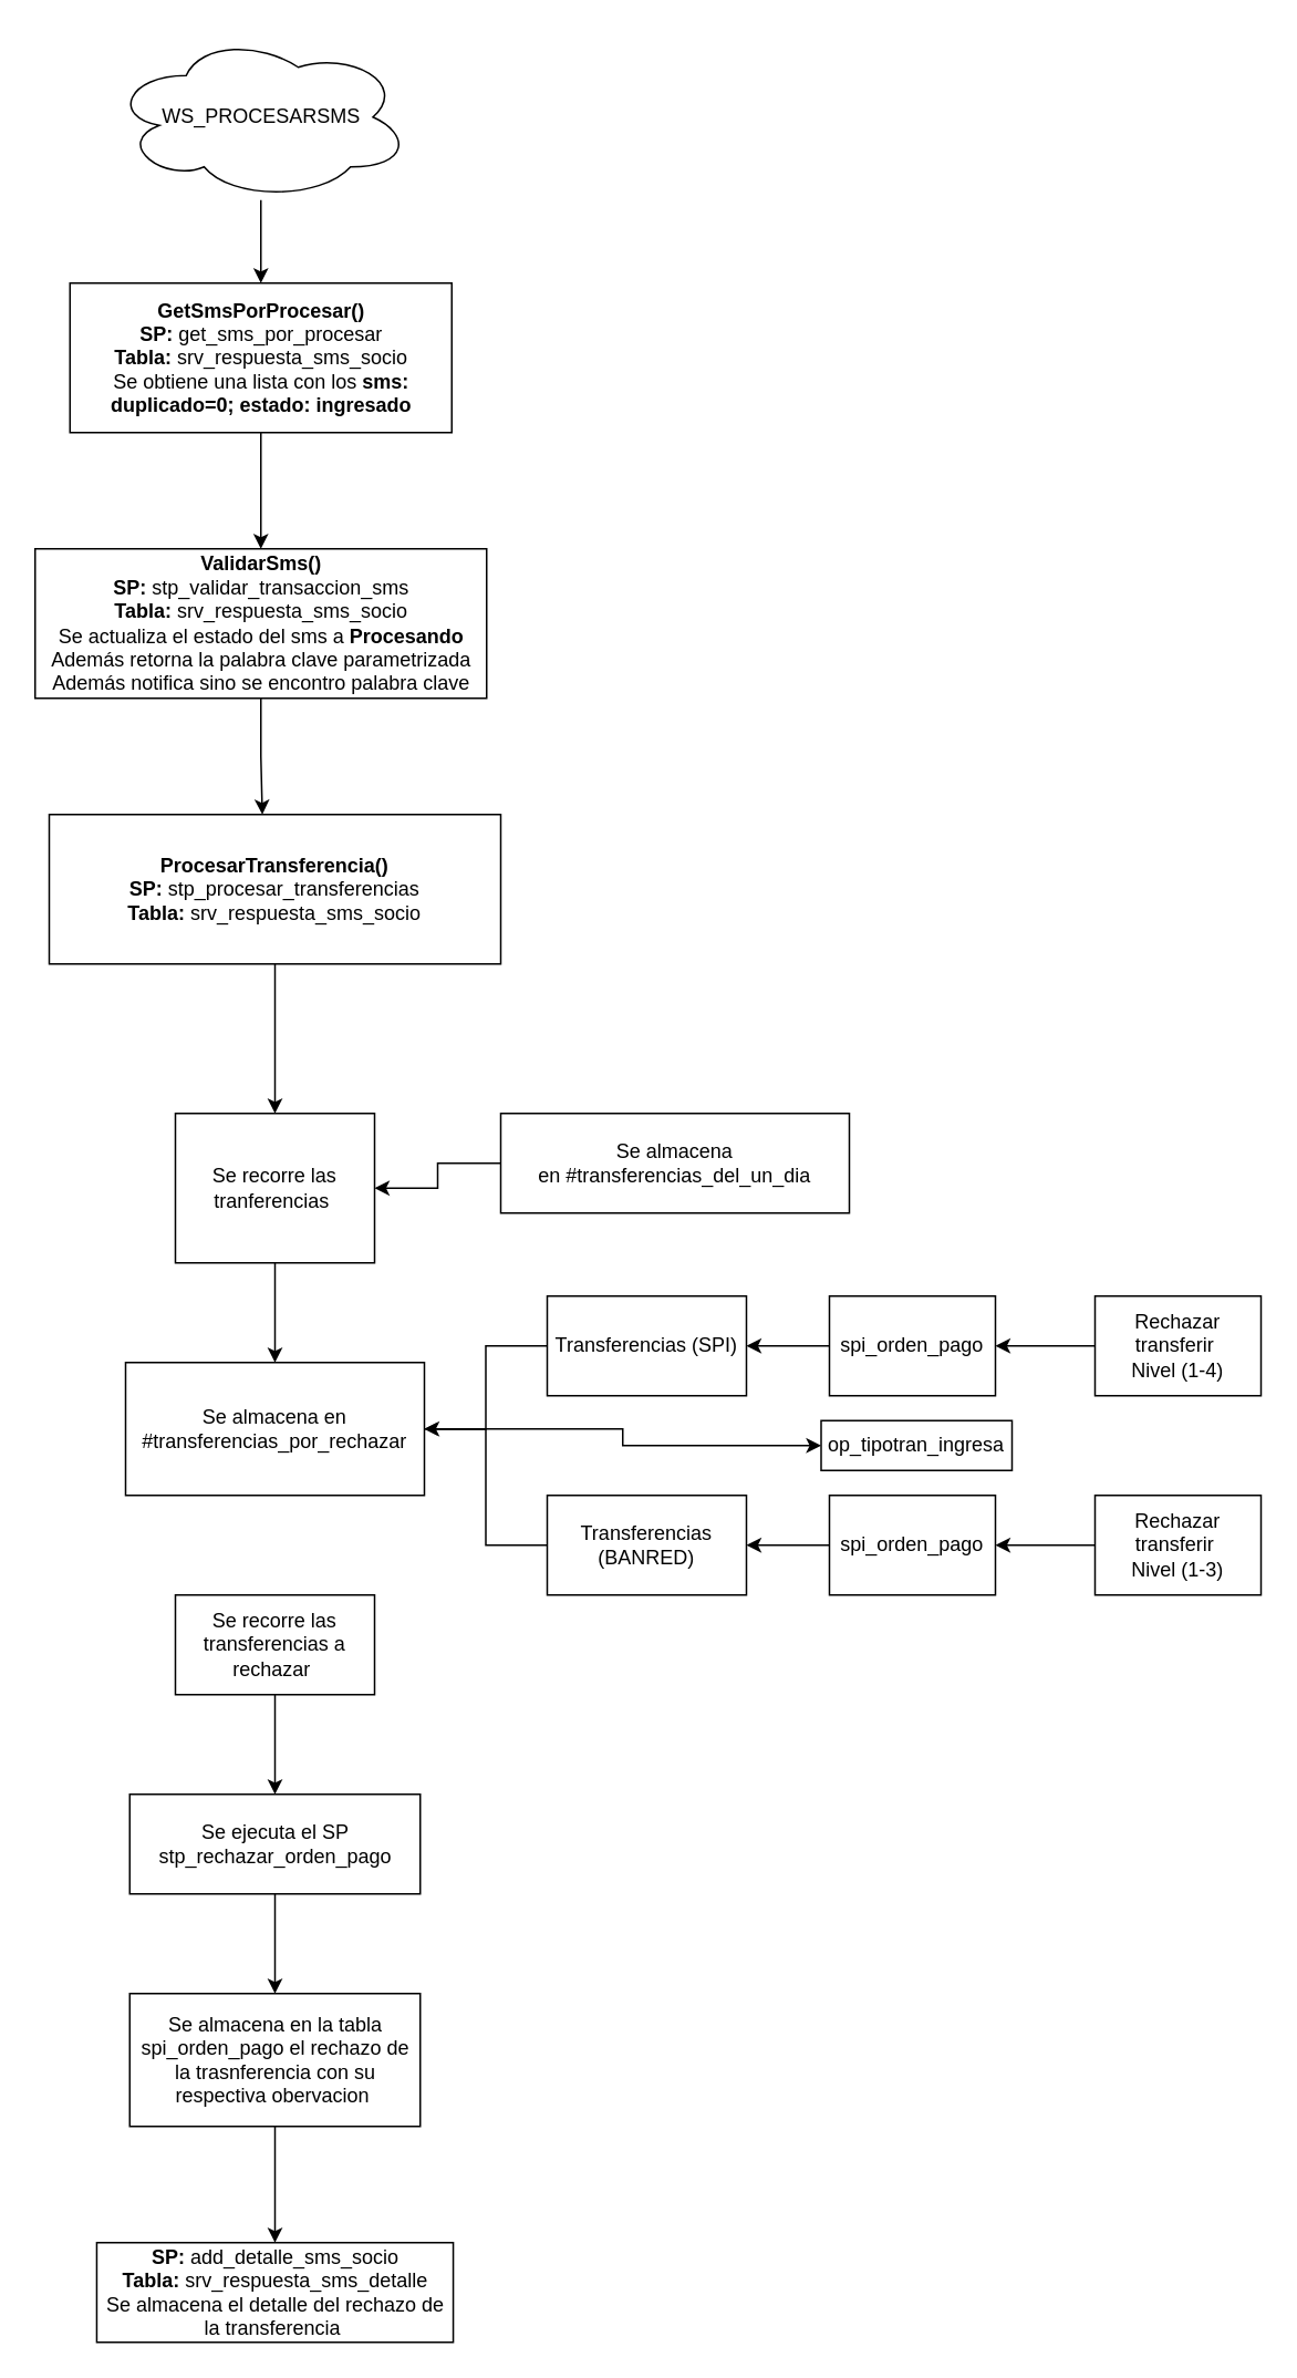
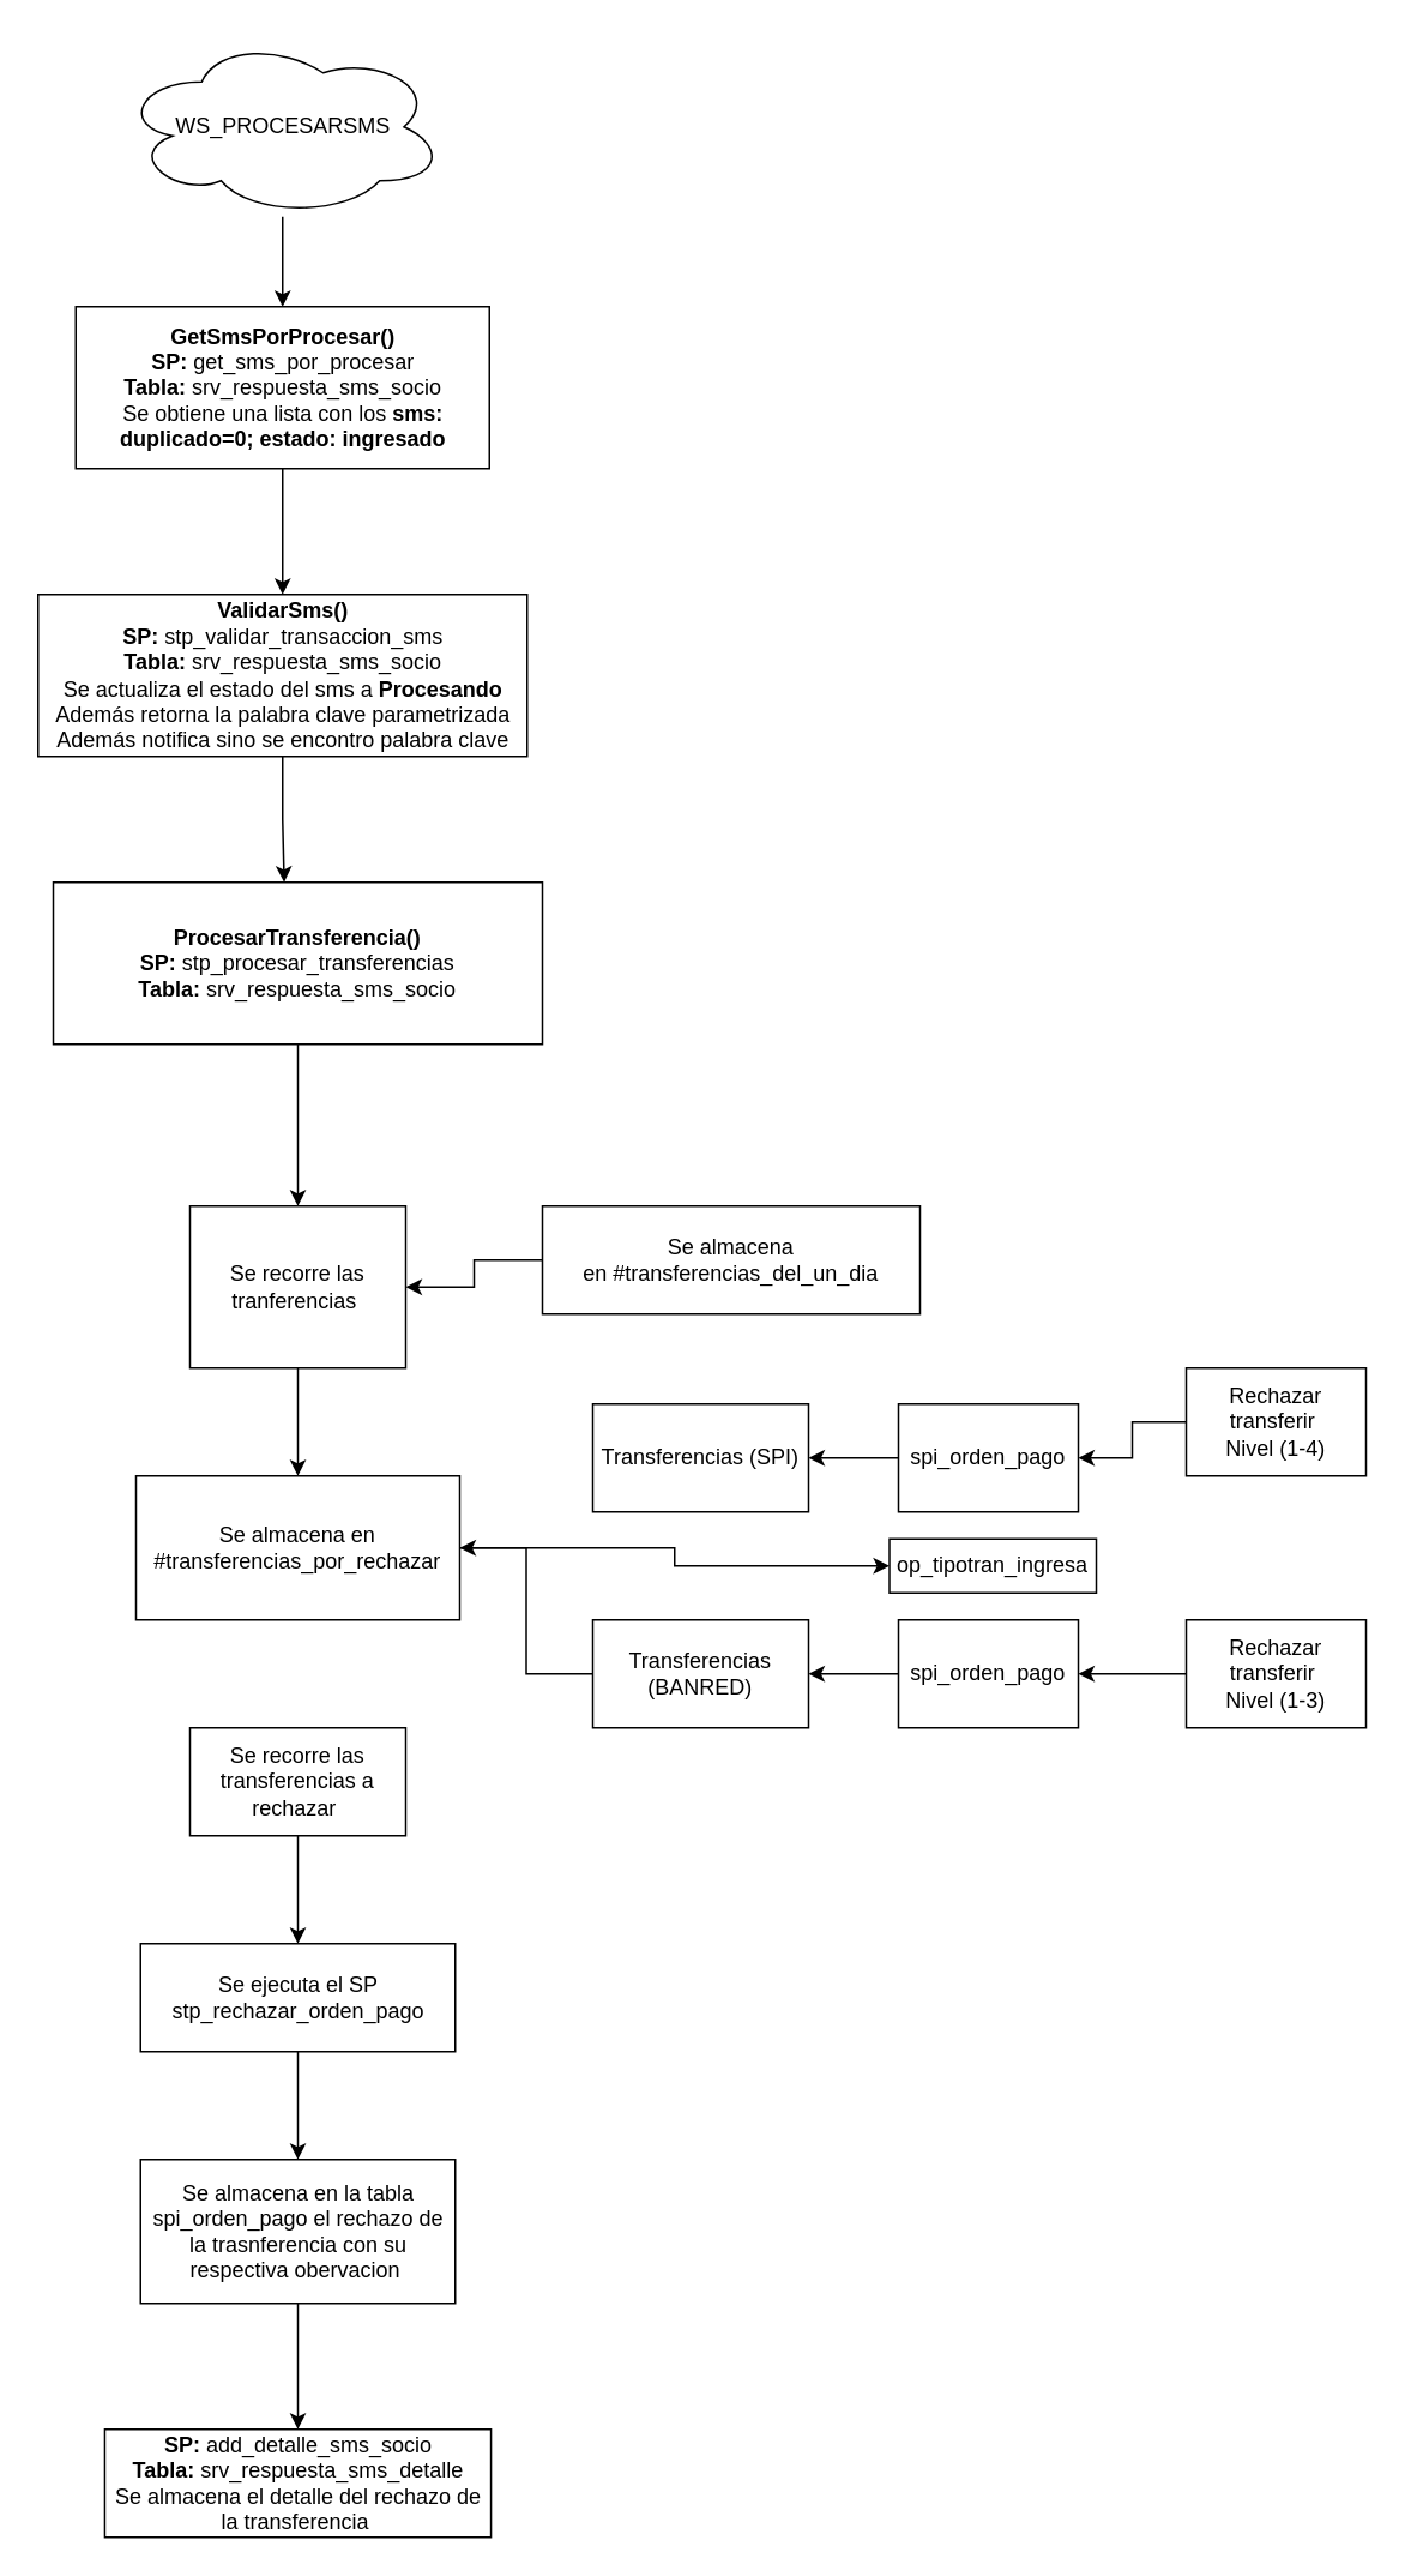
- <mxCell id="25" value="&lt;font style=&quot;vertical-align: inherit;&quot;&gt;&lt;font style=&quot;vertical-align: inherit;&quot;&gt;&lt;font style=&quot;vertical-align: inherit;&quot;&gt;&lt;font style=&quot;vertical-align: inherit;&quot;&gt;&lt;font style=&quot;vertical-align: inherit;&quot;&gt;&lt;font style=&quot;vertical-align: inherit;&quot;&gt;&lt;font style=&quot;vertical-align: inherit;&quot;&gt;&lt;font style=&quot;vertical-align: inherit;&quot;&gt;&lt;font style=&quot;vertical-align: inherit;&quot;&gt;&lt;font style=&quot;vertical-align: inherit;&quot;&gt;&lt;font style=&quot;vertical-align: inherit;&quot;&gt;&lt;font style=&quot;vertical-align: inherit;&quot;&gt;Rechazar transferir&amp;nbsp; &lt;/font&gt;&lt;/font&gt;&lt;br&gt;&lt;font style=&quot;vertical-align: inherit;&quot;&gt;&lt;font style=&quot;vertical-align: inherit;&quot;&gt;Nivel (1-4)&lt;/font&gt;&lt;/font&gt;&lt;br&gt;&lt;/font&gt;&lt;/font&gt;&lt;/font&gt;&lt;/font&gt;&lt;/font&gt;&lt;/font&gt;&lt;/font&gt;&lt;/font&gt;&lt;/font&gt;&lt;/font&gt;" style="rounded=0;whiteSpace=wrap;html=1;" parent="1" vertex="1"><mxGeometry x="659" y="780" width="100" height="60" as="geometry" /></mxCell>
+ <mxCell id="25" value="&lt;font style=&quot;vertical-align: inherit;&quot;&gt;&lt;font style=&quot;vertical-align: inherit;&quot;&gt;&lt;font style=&quot;vertical-align: inherit;&quot;&gt;&lt;font style=&quot;vertical-align: inherit;&quot;&gt;&lt;font style=&quot;vertical-align: inherit;&quot;&gt;&lt;font style=&quot;vertical-align: inherit;&quot;&gt;&lt;font style=&quot;vertical-align: inherit;&quot;&gt;&lt;font style=&quot;vertical-align: inherit;&quot;&gt;&lt;font style=&quot;vertical-align: inherit;&quot;&gt;&lt;font style=&quot;vertical-align: inherit;&quot;&gt;&lt;font style=&quot;vertical-align: inherit;&quot;&gt;&lt;font style=&quot;vertical-align: inherit;&quot;&gt;Rechazar transferir&amp;nbsp; &lt;/font&gt;&lt;/font&gt;&lt;br&gt;&lt;font style=&quot;vertical-align: inherit;&quot;&gt;&lt;font style=&quot;vertical-align: inherit;&quot;&gt;Nivel (1-4)&lt;/font&gt;&lt;/font&gt;&lt;br&gt;&lt;/font&gt;&lt;/font&gt;&lt;/font&gt;&lt;/font&gt;&lt;/font&gt;&lt;/font&gt;&lt;/font&gt;&lt;/font&gt;&lt;/font&gt;&lt;/font&gt;" style="rounded=0;whiteSpace=wrap;html=1;" parent="1" vertex="1"><mxGeometry x="659" y="760" width="100" height="60" as="geometry" /></mxCell>
- <mxCell id="10" style="edgeStyle=orthogonalEdgeStyle;rounded=0;orthogonalLoop=1;jettySize=auto;html=1;entryX=1;entryY=0.5;entryDx=0;entryDy=0;" parent="1" source="11" target="9" edge="1"><mxGeometry relative="1" as="geometry" /></mxCell>
- <mxCell id="12" style="edgeStyle=orthogonalEdgeStyle;rounded=0;orthogonalLoop=1;jettySize=auto;html=1;endArrow=open;" parent="1" source="13" target="9" edge="1"><mxGeometry relative="1" as="geometry" /></mxCell>
+ <mxCell id="12" style="edgeStyle=orthogonalEdgeStyle;rounded=0;orthogonalLoop=1;jettySize=auto;html=1;" parent="1" source="13" target="9" edge="1"><mxGeometry relative="1" as="geometry" /></mxCell>
